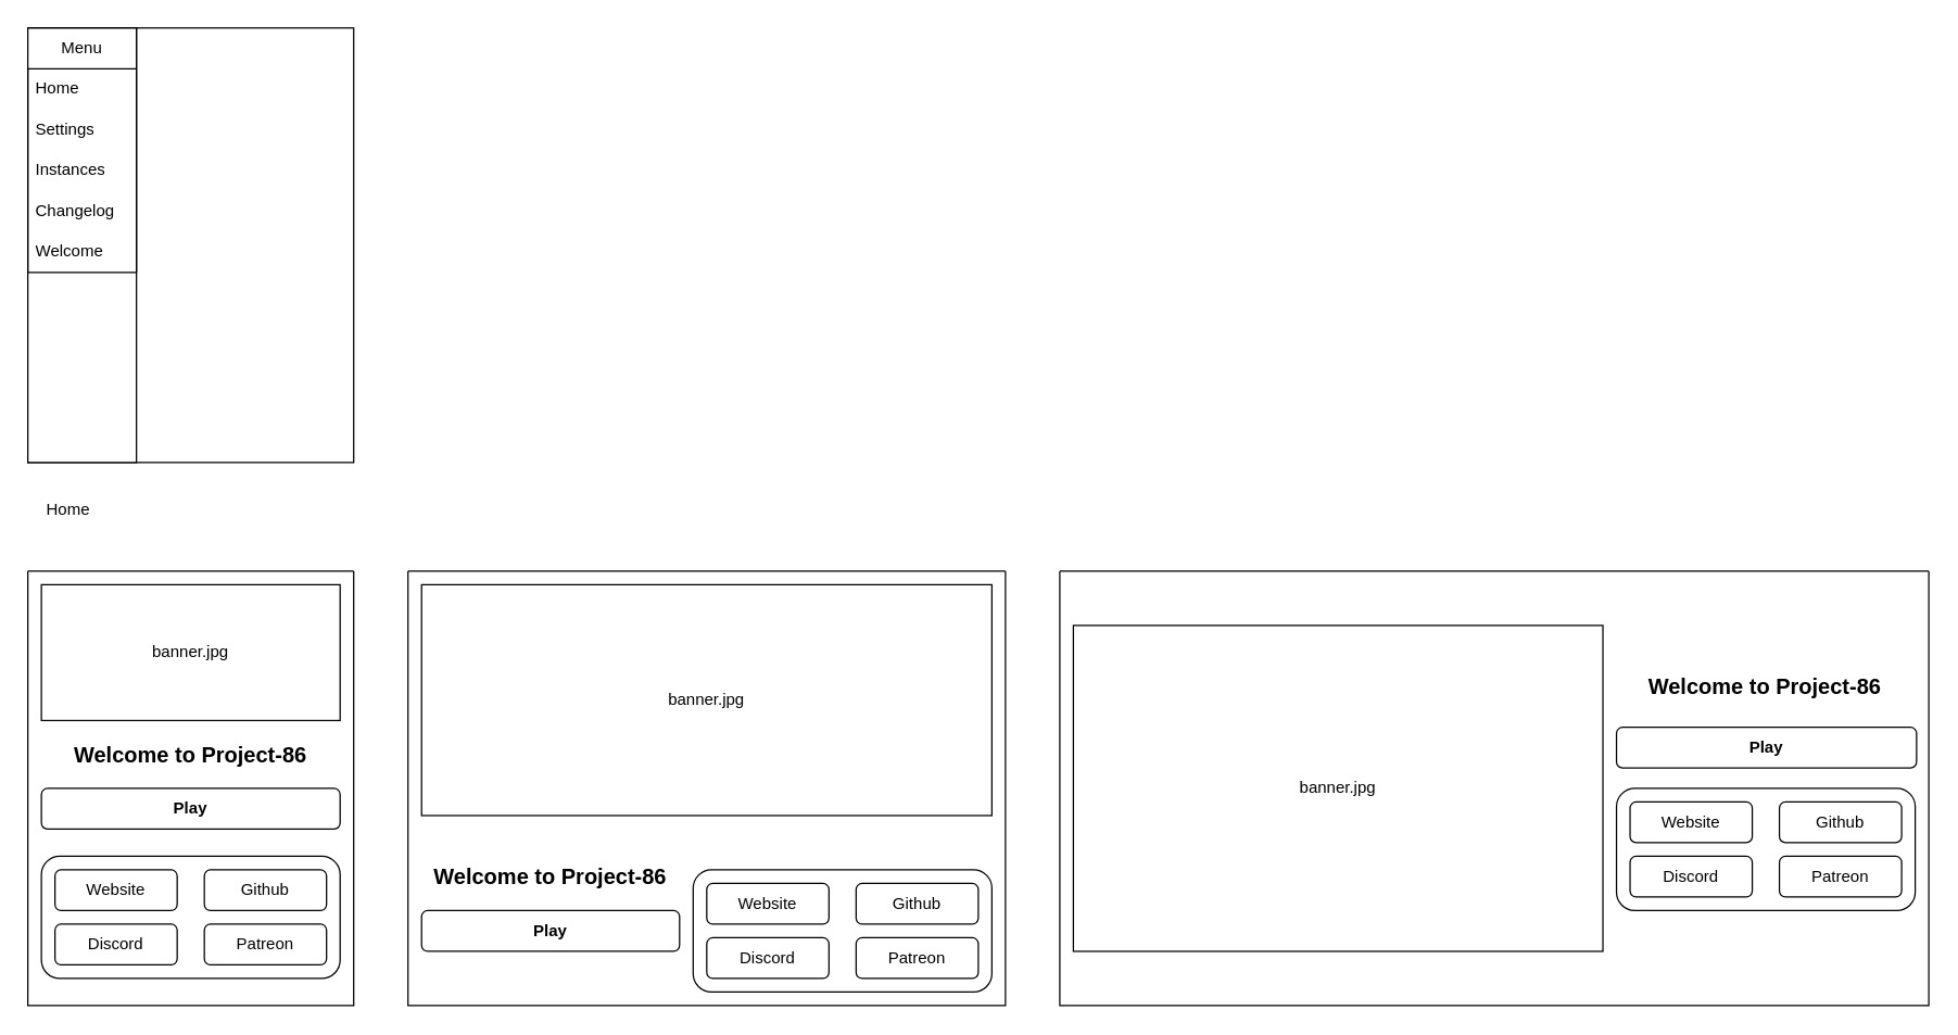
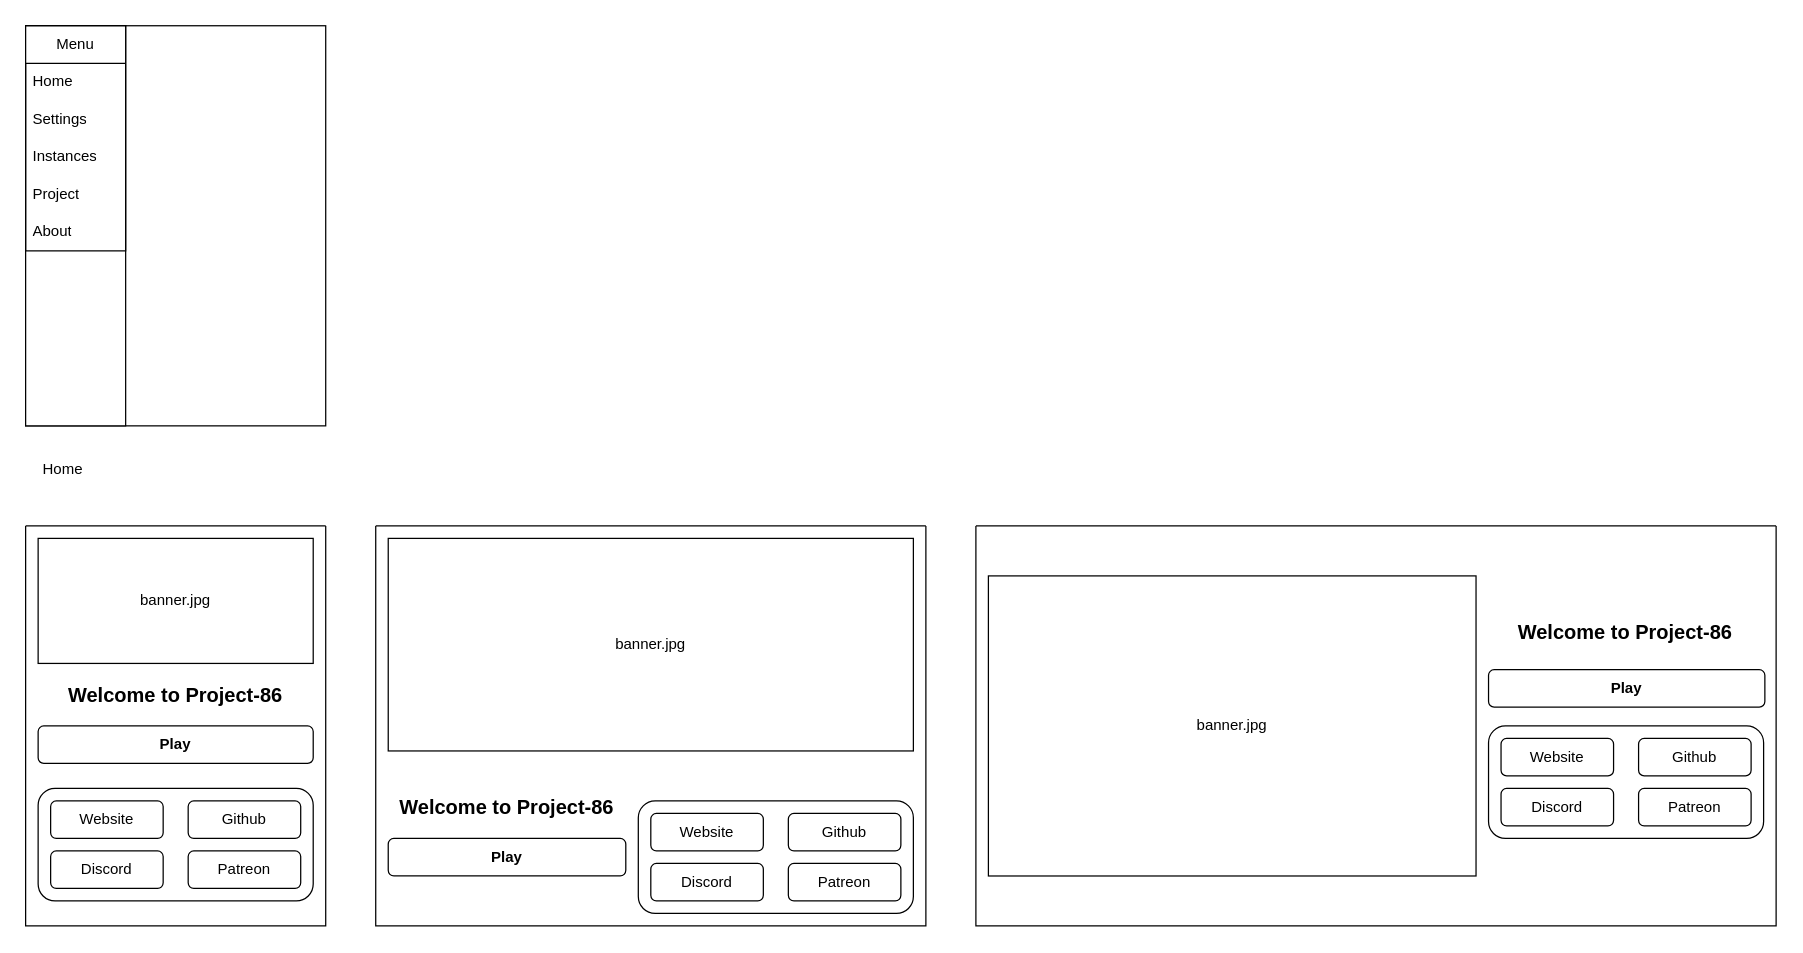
- <mxCell id="8" value="&lt;div&gt;Changelog&lt;/div&gt;" style="text;strokeColor=none;fillColor=none;align=left;verticalAlign=middle;spacingLeft=4;spacingRight=4;overflow=hidden;points=[[0,0.5],[1,0.5]];portConstraint=eastwest;rotatable=0;whiteSpace=wrap;html=1;" parent="4" vertex="1"><mxGeometry y="120" width="80" height="30" as="geometry" /></mxCell>
+ <mxCell id="8" value="&lt;div&gt;Project&lt;/div&gt;" style="text;strokeColor=none;fillColor=none;align=left;verticalAlign=middle;spacingLeft=4;spacingRight=4;overflow=hidden;points=[[0,0.5],[1,0.5]];portConstraint=eastwest;rotatable=0;whiteSpace=wrap;html=1;" parent="4" vertex="1"><mxGeometry y="120" width="80" height="30" as="geometry" /></mxCell>
- <mxCell id="9" value="Welcome" style="text;strokeColor=none;fillColor=none;align=left;verticalAlign=middle;spacingLeft=4;spacingRight=4;overflow=hidden;points=[[0,0.5],[1,0.5]];portConstraint=eastwest;rotatable=0;whiteSpace=wrap;html=1;" parent="4" vertex="1"><mxGeometry y="150" width="80" height="30" as="geometry" /></mxCell>
+ <mxCell id="9" value="About" style="text;strokeColor=none;fillColor=none;align=left;verticalAlign=middle;spacingLeft=4;spacingRight=4;overflow=hidden;points=[[0,0.5],[1,0.5]];portConstraint=eastwest;rotatable=0;whiteSpace=wrap;html=1;" parent="4" vertex="1"><mxGeometry y="150" width="80" height="30" as="geometry" /></mxCell>
